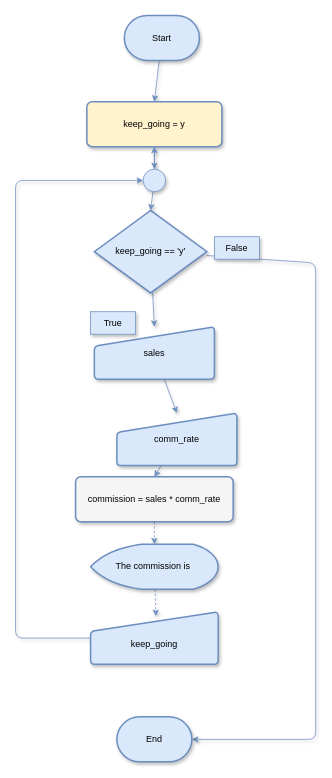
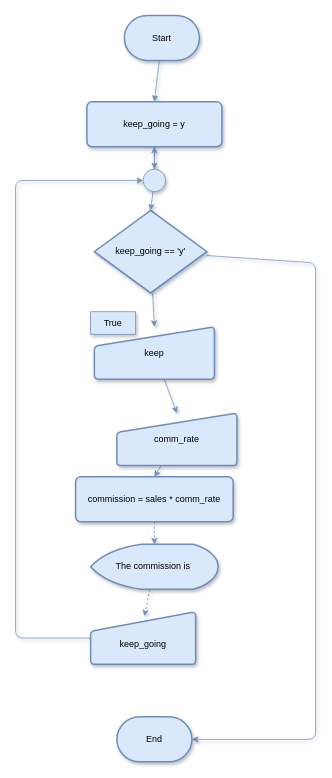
- <mxCell id="5" value="keep_going = y" style="rounded=1;whiteSpace=wrap;html=1;absoluteArcSize=1;arcSize=14;strokeWidth=2;sketch=0;fillColor=#fff2cc;strokeColor=#6c8ebf;shadow=1;labelBackgroundColor=none;fontColor=#000000;" vertex="1" parent="1"><mxGeometry x="115" y="135" width="180" height="60" as="geometry" /></mxCell>
+ <mxCell id="5" value="keep_going = y" style="rounded=1;whiteSpace=wrap;html=1;absoluteArcSize=1;arcSize=14;strokeWidth=2;sketch=0;fillColor=#dae8fc;strokeColor=#6c8ebf;shadow=1;labelBackgroundColor=none;fontColor=#000000;" vertex="1" parent="1"><mxGeometry x="115" y="135" width="180" height="60" as="geometry" /></mxCell>
- <mxCell id="21" value="False" style="text;html=1;strokeColor=#6c8ebf;fillColor=#dae8fc;align=center;verticalAlign=middle;whiteSpace=wrap;rounded=0;sketch=0;shadow=1;labelBackgroundColor=none;fontColor=#000000;" vertex="1" parent="1"><mxGeometry x="285" y="315" width="60" height="30" as="geometry" /></mxCell>
- <mxCell id="7" value="sales" style="html=1;strokeWidth=2;shape=manualInput;whiteSpace=wrap;rounded=1;size=26;arcSize=11;sketch=0;fillColor=#dae8fc;strokeColor=#6c8ebf;shadow=1;labelBackgroundColor=none;fontColor=#000000;" vertex="1" parent="1"><mxGeometry x="125" y="435" width="160" height="70" as="geometry" /></mxCell>
+ <mxCell id="7" value="keep" style="html=1;strokeWidth=2;shape=manualInput;whiteSpace=wrap;rounded=1;size=26;arcSize=11;sketch=0;fillColor=#dae8fc;strokeColor=#6c8ebf;shadow=1;labelBackgroundColor=none;fontColor=#000000;" vertex="1" parent="1"><mxGeometry x="125" y="435" width="160" height="70" as="geometry" /></mxCell>
- <mxCell id="11" value="commission = sales * comm_rate" style="rounded=1;whiteSpace=wrap;html=1;absoluteArcSize=1;arcSize=14;strokeWidth=2;sketch=0;fillColor=#f5f5f5;strokeColor=#6c8ebf;shadow=1;labelBackgroundColor=none;fontColor=#000000;" vertex="1" parent="1"><mxGeometry x="100" y="635" width="210" height="60" as="geometry" /></mxCell>
+ <mxCell id="11" value="commission = sales * comm_rate" style="rounded=1;whiteSpace=wrap;html=1;absoluteArcSize=1;arcSize=14;strokeWidth=2;sketch=0;fillColor=#dae8fc;strokeColor=#6c8ebf;shadow=1;labelBackgroundColor=none;fontColor=#000000;" vertex="1" parent="1"><mxGeometry x="100" y="635" width="210" height="60" as="geometry" /></mxCell>
- <mxCell id="18" value="&lt;br&gt;keep_going" style="html=1;strokeWidth=2;shape=manualInput;whiteSpace=wrap;rounded=1;size=26;arcSize=11;sketch=0;fillColor=#dae8fc;strokeColor=#6c8ebf;shadow=1;labelBackgroundColor=none;fontColor=#000000;" vertex="1" parent="1"><mxGeometry x="120" y="815" width="170" height="70" as="geometry" /></mxCell>
+ <mxCell id="18" value="&lt;br&gt;keep_going" style="html=1;strokeWidth=2;shape=manualInput;whiteSpace=wrap;rounded=1;size=26;arcSize=11;sketch=0;fillColor=#dae8fc;strokeColor=#6c8ebf;shadow=1;labelBackgroundColor=none;fontColor=#000000;" vertex="1" parent="1"><mxGeometry x="120" y="815" width="140" height="70" as="geometry" /></mxCell>
